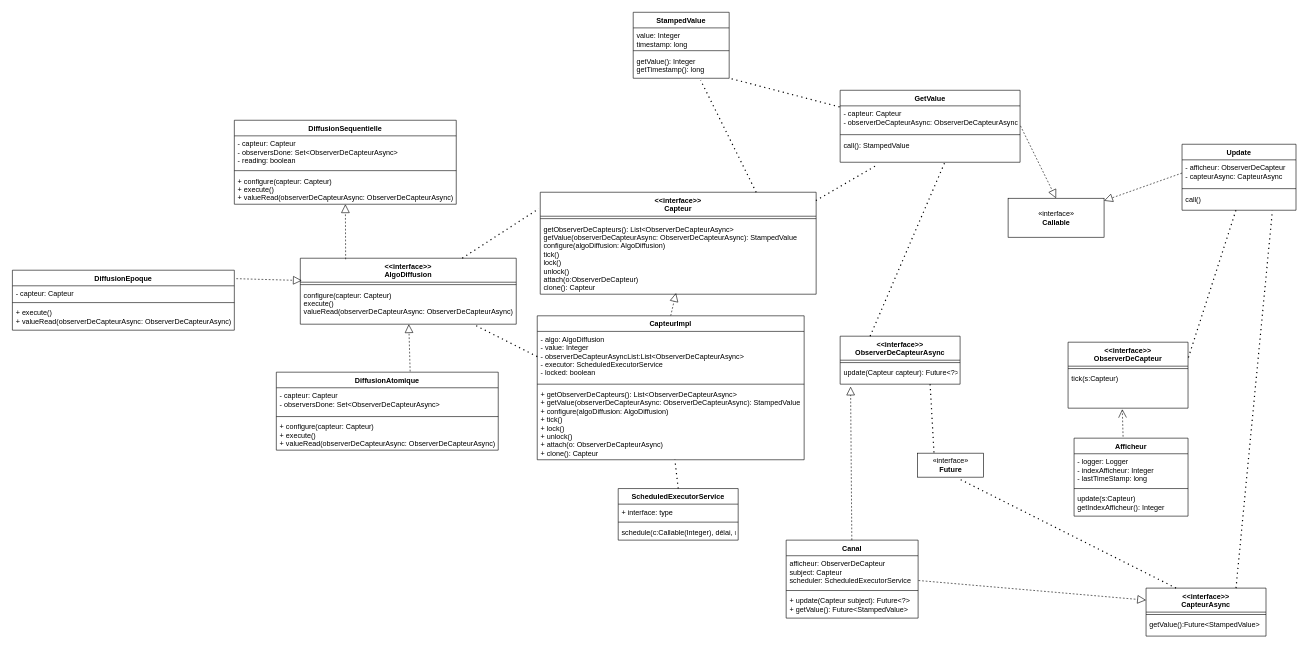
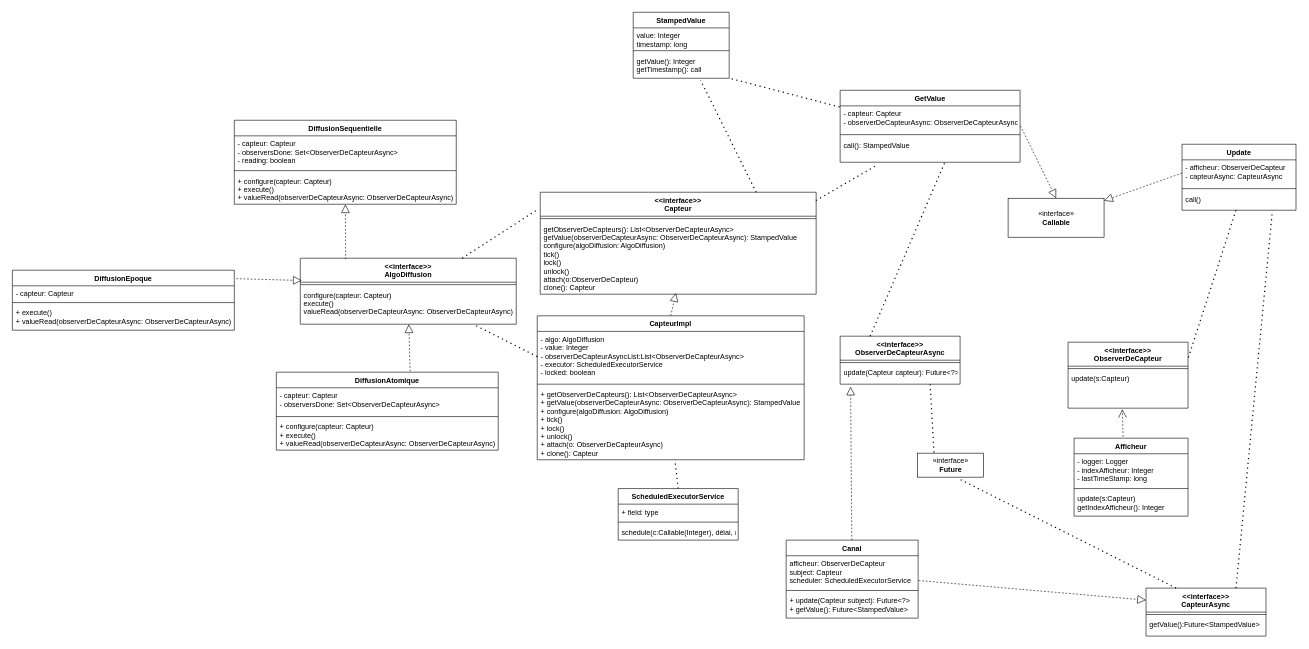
- <mxCell id="45" value="getValue(): Integer&#10;getTimestamp(): long&#10;" style="text;strokeColor=none;fillColor=none;align=left;verticalAlign=top;spacingLeft=4;spacingRight=4;overflow=hidden;rotatable=0;points=[[0,0.5],[1,0.5]];portConstraint=eastwest;" vertex="1" parent="42"><mxGeometry y="68" width="160" height="42" as="geometry" /></mxCell>
+ <mxCell id="45" value="getValue(): Integer&#10;getTimestamp(): call&#10;" style="text;strokeColor=none;fillColor=none;align=left;verticalAlign=top;spacingLeft=4;spacingRight=4;overflow=hidden;rotatable=0;points=[[0,0.5],[1,0.5]];portConstraint=eastwest;" vertex="1" parent="42"><mxGeometry y="68" width="160" height="42" as="geometry" /></mxCell>
- <mxCell id="22" value="tick(s:Capteur)" style="text;strokeColor=none;fillColor=none;align=left;verticalAlign=top;spacingLeft=4;spacingRight=4;overflow=hidden;rotatable=0;points=[[0,0.5],[1,0.5]];portConstraint=eastwest;" vertex="1" parent="20"><mxGeometry y="48" width="200" height="62" as="geometry" /></mxCell>
+ <mxCell id="22" value="update(s:Capteur)" style="text;strokeColor=none;fillColor=none;align=left;verticalAlign=top;spacingLeft=4;spacingRight=4;overflow=hidden;rotatable=0;points=[[0,0.5],[1,0.5]];portConstraint=eastwest;" vertex="1" parent="20"><mxGeometry y="48" width="200" height="62" as="geometry" /></mxCell>
- <mxCell id="24" value="+ interface: type" style="text;strokeColor=none;fillColor=none;align=left;verticalAlign=top;spacingLeft=4;spacingRight=4;overflow=hidden;rotatable=0;points=[[0,0.5],[1,0.5]];portConstraint=eastwest;" vertex="1" parent="23"><mxGeometry y="26" width="200" height="26" as="geometry" /></mxCell>
+ <mxCell id="24" value="+ field: type" style="text;strokeColor=none;fillColor=none;align=left;verticalAlign=top;spacingLeft=4;spacingRight=4;overflow=hidden;rotatable=0;points=[[0,0.5],[1,0.5]];portConstraint=eastwest;" vertex="1" parent="23"><mxGeometry y="26" width="200" height="26" as="geometry" /></mxCell>
